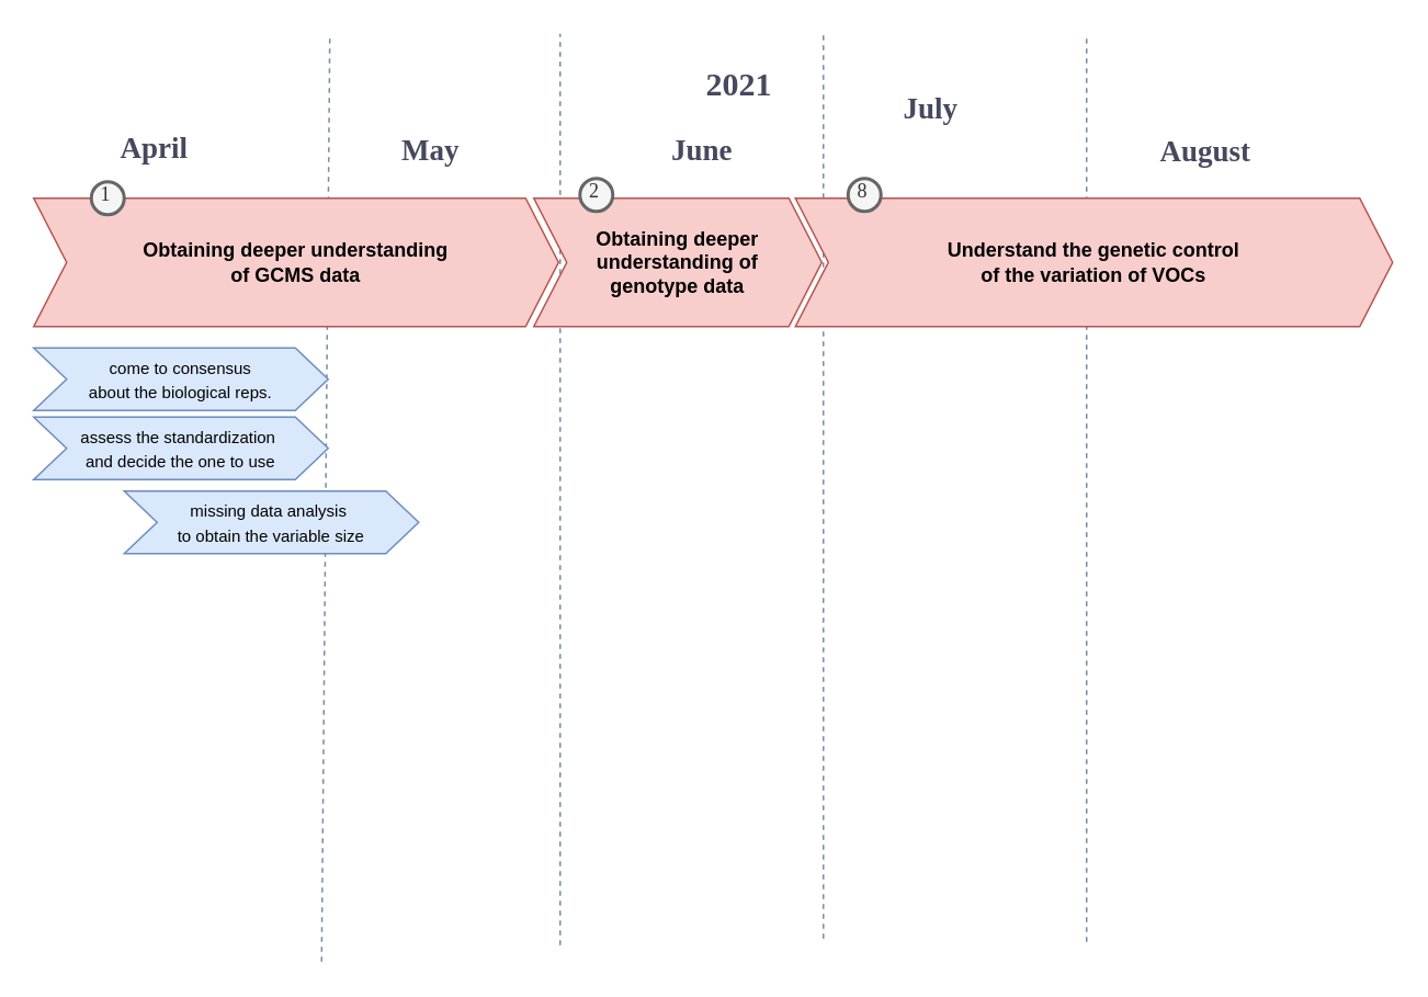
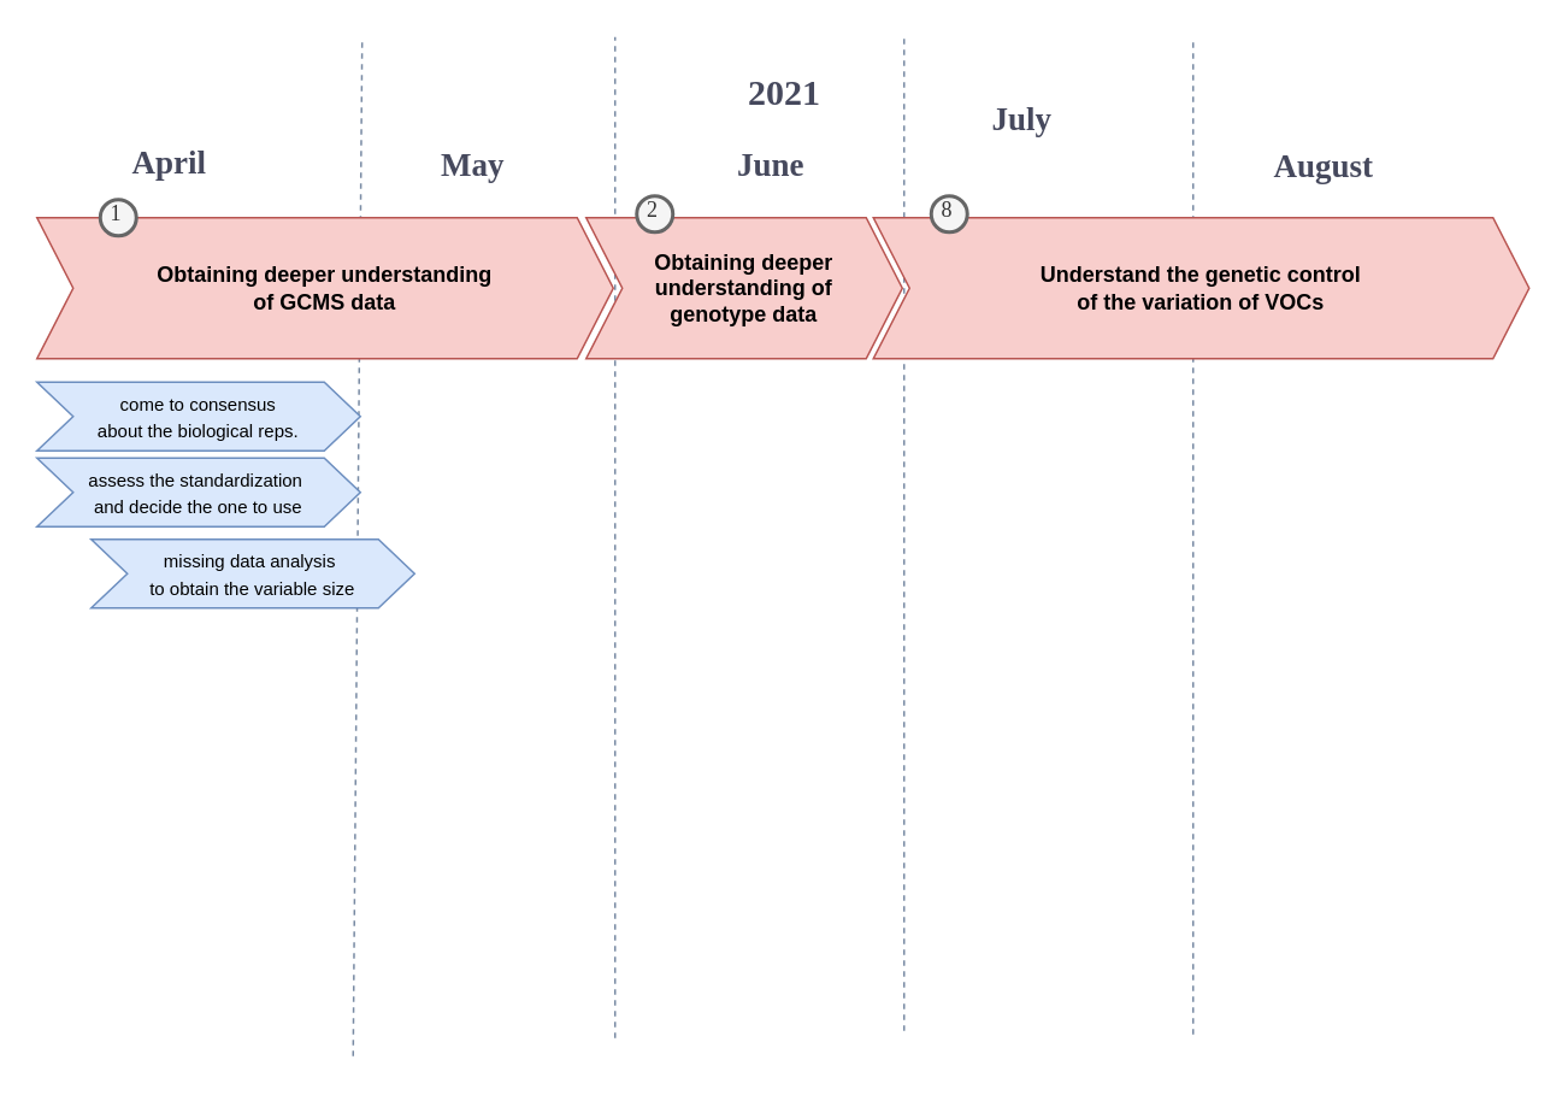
- <mxCell id="8" value="&lt;b&gt;&lt;font style=&quot;font-size: 20px&quot; face=&quot;Nunito&quot; data-font-src=&quot;https://fonts.googleapis.com/css?family=Nunito&quot;&gt;2021&lt;/font&gt;&lt;/b&gt;" style="text;html=1;strokeColor=none;fillColor=none;align=center;verticalAlign=middle;whiteSpace=wrap;rounded=0;fontColor=#46495D;" parent="1" vertex="1"><mxGeometry x="429" y="40" width="40" height="20" as="geometry" /></mxCell>
+ <mxCell id="8" value="&lt;b&gt;&lt;font style=&quot;font-size: 20px&quot; face=&quot;Nunito&quot; data-font-src=&quot;https://fonts.googleapis.com/css?family=Nunito&quot;&gt;2021&lt;/font&gt;&lt;/b&gt;" style="text;html=1;strokeColor=none;fillColor=none;align=center;verticalAlign=middle;whiteSpace=wrap;rounded=0;fontColor=#46495D;" parent="1" vertex="1"><mxGeometry x="414" y="40" width="40" height="20" as="geometry" /></mxCell>
- <mxCell id="20" value="&lt;span style=&quot;font-size: 10px ; font-weight: 400&quot;&gt;missing data analysis&amp;nbsp;&lt;br&gt;to obtain the variable size&lt;br&gt;&lt;/span&gt;" style="shape=step;perimeter=stepPerimeter;whiteSpace=wrap;html=1;fixedSize=1;fillColor=#dae8fc;strokeColor=#6c8ebf;fontStyle=1" vertex="1" parent="1"><mxGeometry x="75" y="298" width="179" height="38" as="geometry" /></mxCell>
+ <mxCell id="20" value="&lt;span style=&quot;font-size: 10px ; font-weight: 400&quot;&gt;missing data analysis&amp;nbsp;&lt;br&gt;to obtain the variable size&lt;br&gt;&lt;/span&gt;" style="shape=step;perimeter=stepPerimeter;whiteSpace=wrap;html=1;fixedSize=1;fillColor=#dae8fc;strokeColor=#6c8ebf;fontStyle=1" vertex="1" parent="1"><mxGeometry x="50" y="298" width="179" height="38" as="geometry" /></mxCell>
